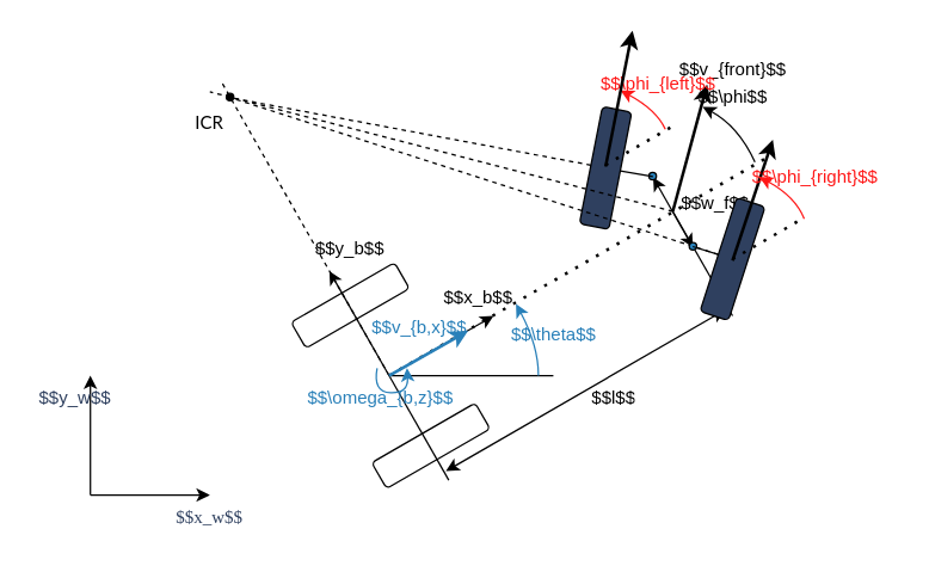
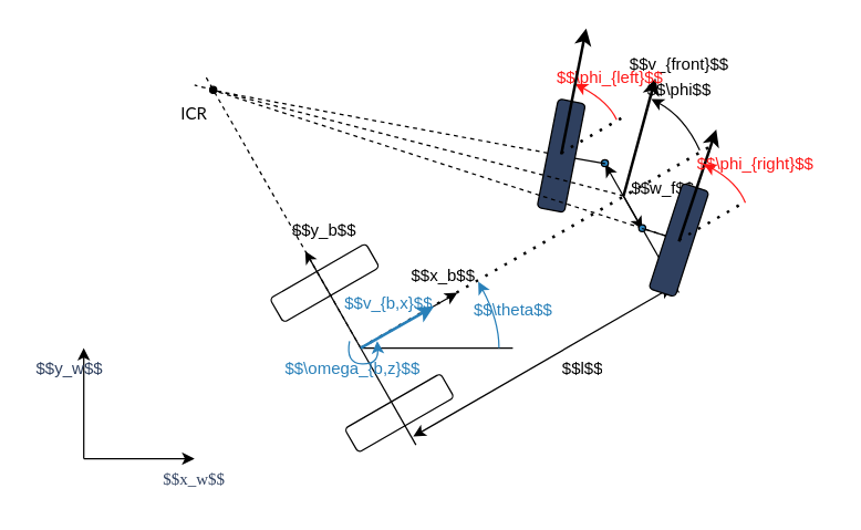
- <mxCell id="25" value="$$l$$" style="text;strokeColor=none;fillColor=none;align=left;verticalAlign=middle;spacingLeft=4;spacingRight=4;overflow=hidden;points=[[0,0.5],[1,0.5]];portConstraint=eastwest;rotatable=0;whiteSpace=wrap;html=1;" parent="1" vertex="1"><mxGeometry x="390" y="251" width="80" height="30" as="geometry" /></mxCell>
+ <mxCell id="25" value="$$l$$" style="text;strokeColor=none;fillColor=none;align=left;verticalAlign=middle;spacingLeft=4;spacingRight=4;overflow=hidden;points=[[0,0.5],[1,0.5]];portConstraint=eastwest;rotatable=0;whiteSpace=wrap;html=1;" parent="1" vertex="1"><mxGeometry x="400" y="251" width="80" height="30" as="geometry" /></mxCell>
